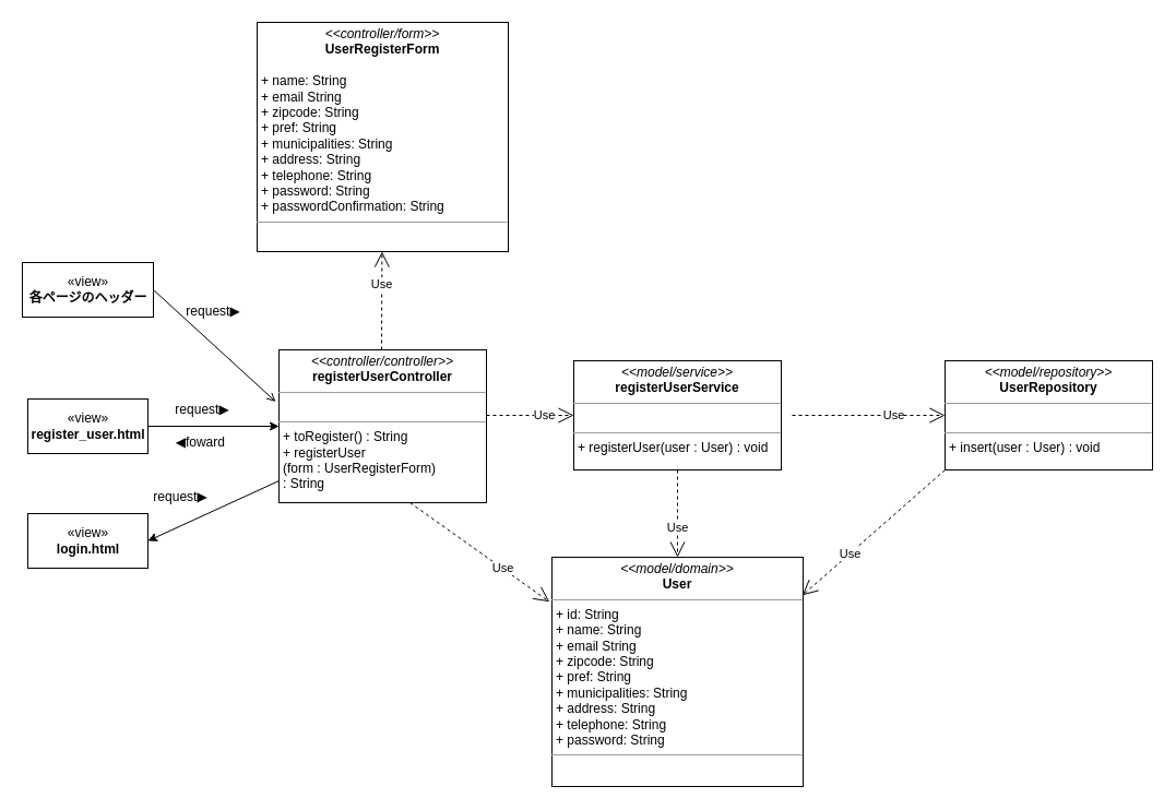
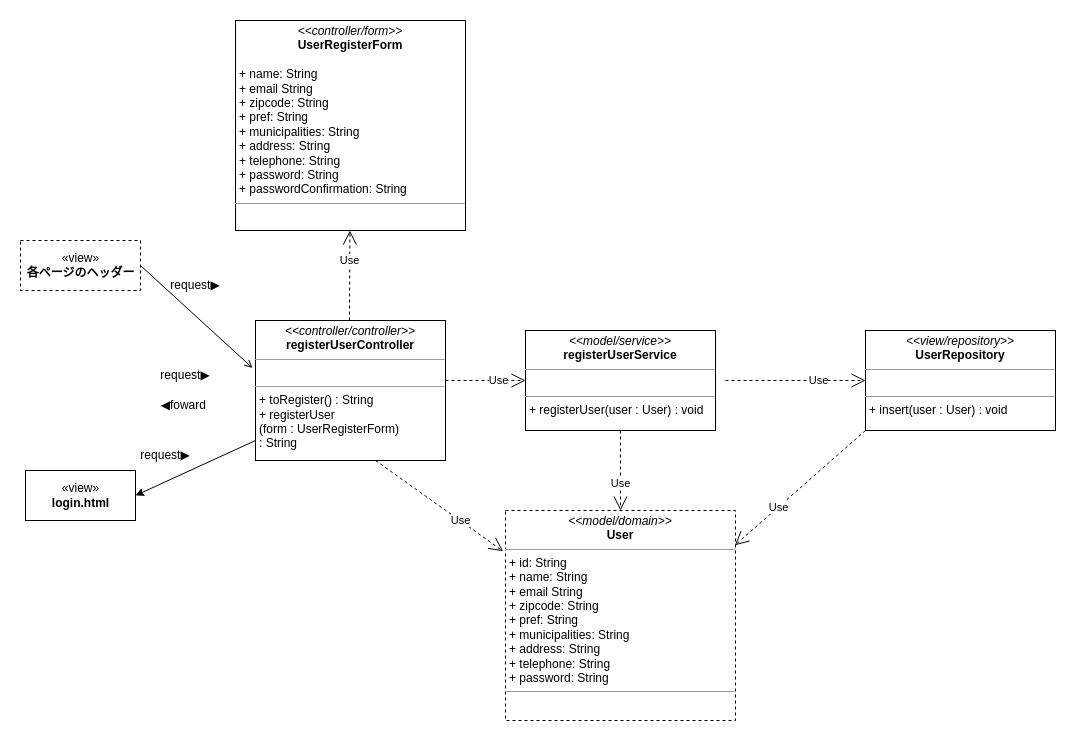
- <mxCell id="22" value="«view»&lt;br&gt;&lt;b&gt;各ページのヘッダー&lt;/b&gt;" style="html=1;" parent="1" vertex="1"><mxGeometry x="20" y="240" width="120" height="50" as="geometry" /></mxCell>
+ <mxCell id="22" value="«view»&lt;br&gt;&lt;b&gt;各ページのヘッダー&lt;/b&gt;" style="html=1;dashed=1;" parent="1" vertex="1"><mxGeometry x="20" y="240" width="120" height="50" as="geometry" /></mxCell>
- <mxCell id="18" value="&lt;p style=&quot;margin:0px;margin-top:4px;text-align:center;&quot;&gt;&lt;i&gt;&amp;lt;&amp;lt;model/repository&amp;gt;&amp;gt;&lt;/i&gt;&lt;br&gt;&lt;b&gt;UserRepository&lt;/b&gt;&lt;/p&gt;&lt;hr size=&quot;1&quot;&gt;&lt;p style=&quot;margin:0px;margin-left:4px;&quot;&gt;&lt;br&gt;&lt;/p&gt;&lt;hr size=&quot;1&quot;&gt;&lt;p style=&quot;margin:0px;margin-left:4px;&quot;&gt;+ insert(user : User) : void&lt;/p&gt;&lt;p style=&quot;margin:0px;margin-left:4px;&quot;&gt;&lt;span style=&quot;background-color: initial;&quot;&gt;&lt;br&gt;&lt;/span&gt;&lt;/p&gt;" style="verticalAlign=top;align=left;overflow=fill;fontSize=12;fontFamily=Helvetica;html=1;" parent="1" vertex="1"><mxGeometry x="865" y="330" width="190" height="100" as="geometry" /></mxCell>
+ <mxCell id="18" value="&lt;p style=&quot;margin:0px;margin-top:4px;text-align:center;&quot;&gt;&lt;i&gt;&amp;lt;&amp;lt;view/repository&amp;gt;&amp;gt;&lt;/i&gt;&lt;br&gt;&lt;b&gt;UserRepository&lt;/b&gt;&lt;/p&gt;&lt;hr size=&quot;1&quot;&gt;&lt;p style=&quot;margin:0px;margin-left:4px;&quot;&gt;&lt;br&gt;&lt;/p&gt;&lt;hr size=&quot;1&quot;&gt;&lt;p style=&quot;margin:0px;margin-left:4px;&quot;&gt;+ insert(user : User) : void&lt;/p&gt;&lt;p style=&quot;margin:0px;margin-left:4px;&quot;&gt;&lt;span style=&quot;background-color: initial;&quot;&gt;&lt;br&gt;&lt;/span&gt;&lt;/p&gt;" style="verticalAlign=top;align=left;overflow=fill;fontSize=12;fontFamily=Helvetica;html=1;" parent="1" vertex="1"><mxGeometry x="865" y="330" width="190" height="100" as="geometry" /></mxCell>
- <mxCell id="5" value="«view»&lt;br&gt;&lt;b&gt;register_user.html&lt;/b&gt;" style="html=1;" parent="1" vertex="1"><mxGeometry x="25" y="365" width="110" height="50" as="geometry" /></mxCell>
- <mxCell id="9" value="" style="endArrow=classic;html=1;entryX=0;entryY=0.5;entryDx=0;entryDy=0;exitX=1;exitY=0.5;exitDx=0;exitDy=0;" parent="1" source="5" target="4" edge="1"><mxGeometry width="50" height="50" relative="1" as="geometry"><mxPoint x="136.52" y="370" as="sourcePoint" /><mxPoint x="253.48" y="490.68" as="targetPoint" /></mxGeometry></mxCell>
- <mxCell id="15" value="&lt;p style=&quot;margin:0px;margin-top:4px;text-align:center;&quot;&gt;&lt;i&gt;&amp;lt;&amp;lt;model/domain&amp;gt;&amp;gt;&lt;/i&gt;&lt;br&gt;&lt;b&gt;User&lt;/b&gt;&lt;/p&gt;&lt;hr size=&quot;1&quot;&gt;&lt;p style=&quot;margin:0px;margin-left:4px;&quot;&gt;+ id: String&lt;br&gt;+ name: String&lt;/p&gt;&lt;p style=&quot;margin:0px;margin-left:4px;&quot;&gt;+ email String&lt;br&gt;&lt;/p&gt;&lt;p style=&quot;margin:0px;margin-left:4px;&quot;&gt;+ zipcode: String&lt;br&gt;&lt;/p&gt;&lt;p style=&quot;margin:0px;margin-left:4px;&quot;&gt;+ pref: String&lt;br&gt;&lt;/p&gt;&lt;p style=&quot;margin:0px;margin-left:4px;&quot;&gt;+ municipalities&lt;span style=&quot;background-color: initial;&quot;&gt;: String&lt;/span&gt;&lt;/p&gt;&lt;p style=&quot;margin:0px;margin-left:4px;&quot;&gt;+ address: String&lt;br&gt;&lt;/p&gt;&lt;p style=&quot;margin:0px;margin-left:4px;&quot;&gt;+ telephone: String&lt;br&gt;&lt;/p&gt;&lt;p style=&quot;margin:0px;margin-left:4px;&quot;&gt;+ password: String&lt;/p&gt;&lt;hr size=&quot;1&quot;&gt;&lt;p style=&quot;margin:0px;margin-left:4px;&quot;&gt;&lt;br&gt;&lt;/p&gt;" style="verticalAlign=top;align=left;overflow=fill;fontSize=12;fontFamily=Helvetica;html=1;" parent="1" vertex="1"><mxGeometry x="505" y="510" width="230" height="210" as="geometry" /></mxCell>
+ <mxCell id="15" value="&lt;p style=&quot;margin:0px;margin-top:4px;text-align:center;&quot;&gt;&lt;i&gt;&amp;lt;&amp;lt;model/domain&amp;gt;&amp;gt;&lt;/i&gt;&lt;br&gt;&lt;b&gt;User&lt;/b&gt;&lt;/p&gt;&lt;hr size=&quot;1&quot;&gt;&lt;p style=&quot;margin:0px;margin-left:4px;&quot;&gt;+ id: String&lt;br&gt;+ name: String&lt;/p&gt;&lt;p style=&quot;margin:0px;margin-left:4px;&quot;&gt;+ email String&lt;br&gt;&lt;/p&gt;&lt;p style=&quot;margin:0px;margin-left:4px;&quot;&gt;+ zipcode: String&lt;br&gt;&lt;/p&gt;&lt;p style=&quot;margin:0px;margin-left:4px;&quot;&gt;+ pref: String&lt;br&gt;&lt;/p&gt;&lt;p style=&quot;margin:0px;margin-left:4px;&quot;&gt;+ municipalities&lt;span style=&quot;background-color: initial;&quot;&gt;: String&lt;/span&gt;&lt;/p&gt;&lt;p style=&quot;margin:0px;margin-left:4px;&quot;&gt;+ address: String&lt;br&gt;&lt;/p&gt;&lt;p style=&quot;margin:0px;margin-left:4px;&quot;&gt;+ telephone: String&lt;br&gt;&lt;/p&gt;&lt;p style=&quot;margin:0px;margin-left:4px;&quot;&gt;+ password: String&lt;/p&gt;&lt;hr size=&quot;1&quot;&gt;&lt;p style=&quot;margin:0px;margin-left:4px;&quot;&gt;&lt;br&gt;&lt;/p&gt;" style="verticalAlign=top;align=left;overflow=fill;fontSize=12;fontFamily=Helvetica;html=1;dashed=1;" parent="1" vertex="1"><mxGeometry x="505" y="510" width="230" height="210" as="geometry" /></mxCell>
